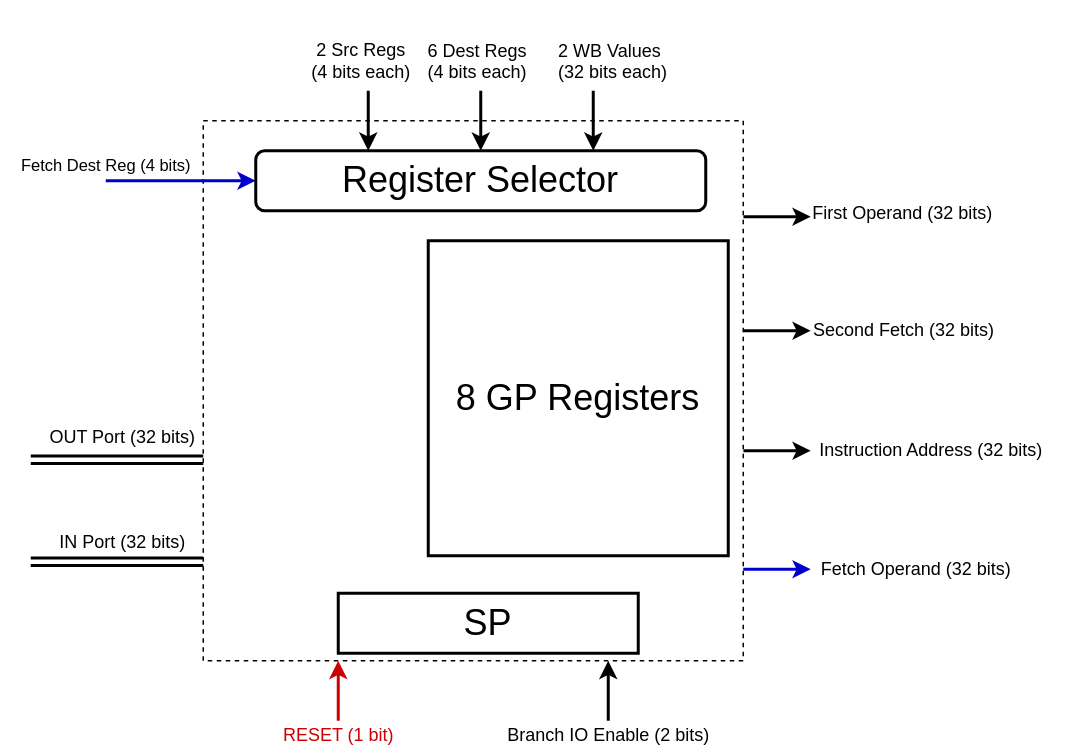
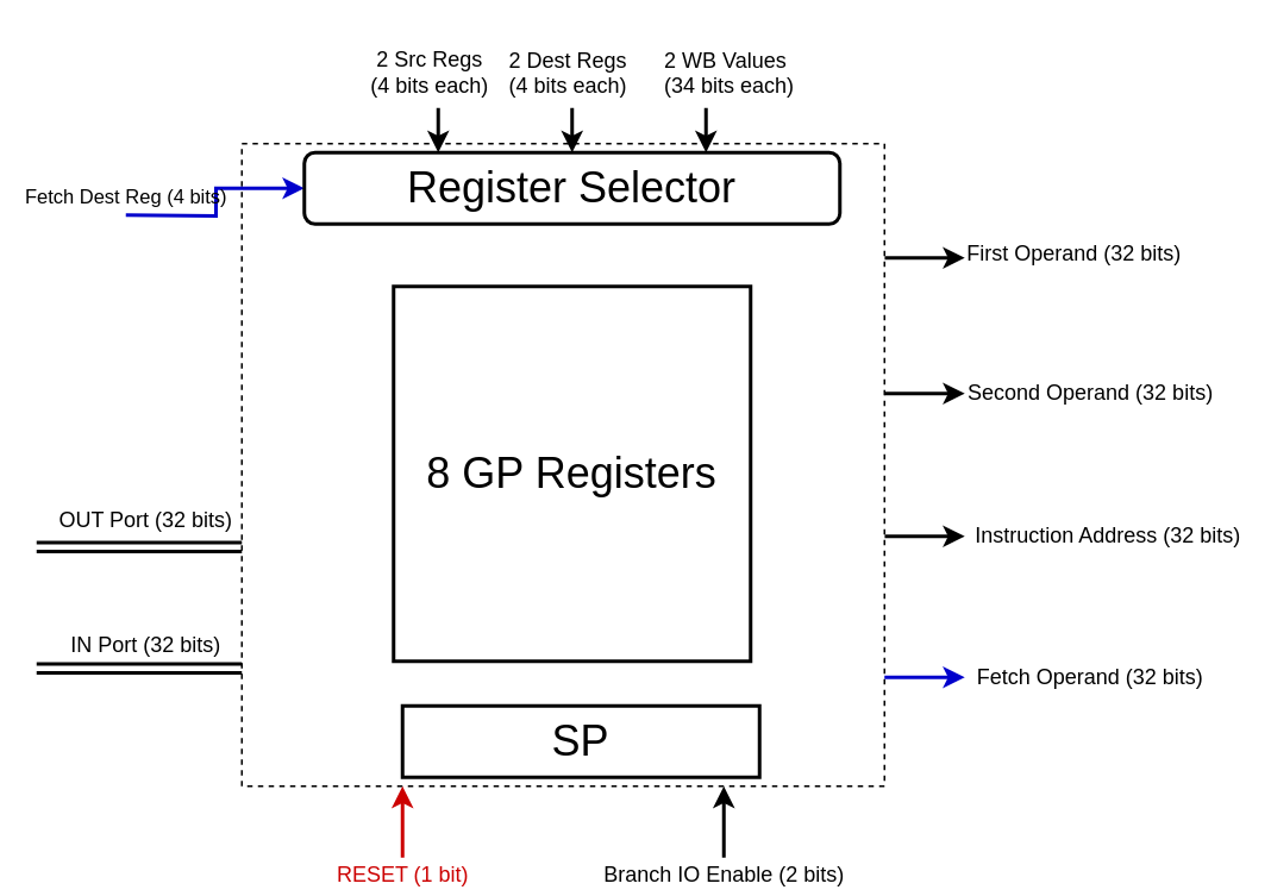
- <mxCell id="21" value="6 Dest Regs&amp;nbsp;&lt;br&gt;(4 bits each)" style="text;html=1;" parent="1" vertex="1"><mxGeometry x="282.5" y="20" width="75" height="30" as="geometry" /></mxCell>
+ <mxCell id="21" value="2 Dest Regs&amp;nbsp;&lt;br&gt;(4 bits each)" style="text;html=1;" parent="1" vertex="1"><mxGeometry x="282.5" y="20" width="75" height="30" as="geometry" /></mxCell>
- <mxCell id="22" value="2 WB Values&lt;br&gt;(32 bits each)" style="text;html=1;" parent="1" vertex="1"><mxGeometry x="370" y="20" width="75" height="30" as="geometry" /></mxCell>
+ <mxCell id="22" value="2 WB Values&lt;br&gt;(34 bits each)" style="text;html=1;" parent="1" vertex="1"><mxGeometry x="370" y="20" width="75" height="30" as="geometry" /></mxCell>
- <mxCell id="8" value="&lt;font style=&quot;font-size: 24px&quot;&gt;Register Selector&lt;/font&gt;" style="rounded=1;whiteSpace=wrap;html=1;strokeWidth=2;" parent="1" vertex="1"><mxGeometry x="170" y="100" width="300" height="40" as="geometry" /></mxCell>
+ <mxCell id="8" value="&lt;font style=&quot;font-size: 24px&quot;&gt;Register Selector&lt;/font&gt;" style="rounded=1;whiteSpace=wrap;html=1;strokeWidth=2;" parent="1" vertex="1"><mxGeometry x="170" y="85" width="300" height="40" as="geometry" /></mxCell>
- <mxCell id="20" value="Second Fetch (32 bits)" style="text;html=1;" parent="1" vertex="1"><mxGeometry x="540" y="206" width="150" height="30" as="geometry" /></mxCell>
+ <mxCell id="20" value="Second Operand (32 bits)" style="text;html=1;" parent="1" vertex="1"><mxGeometry x="540" y="206" width="150" height="30" as="geometry" /></mxCell>
- <mxCell id="9" value="&lt;font style=&quot;font-size: 24px&quot;&gt;8 GP Registers&lt;/font&gt;" style="rounded=0;whiteSpace=wrap;html=1;strokeWidth=2;" parent="1" vertex="1"><mxGeometry x="285" y="160" width="200" height="210" as="geometry" /></mxCell>
+ <mxCell id="9" value="&lt;font style=&quot;font-size: 24px&quot;&gt;8 GP Registers&lt;/font&gt;" style="rounded=0;whiteSpace=wrap;html=1;strokeWidth=2;" parent="1" vertex="1"><mxGeometry x="220" y="160" width="200" height="210" as="geometry" /></mxCell>
